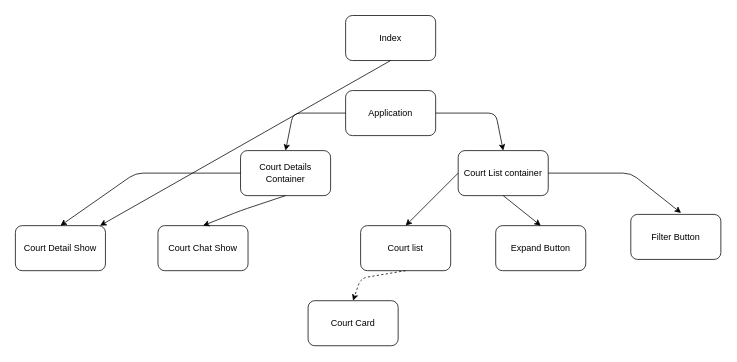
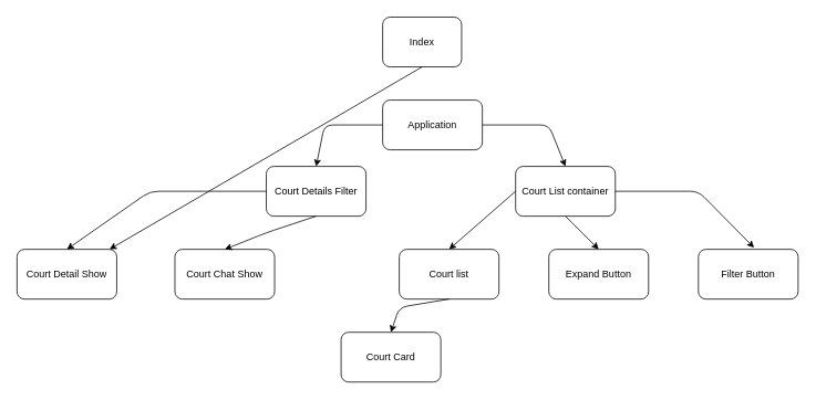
- <mxCell id="2" value="Index" style="rounded=1;whiteSpace=wrap;html=1;" vertex="1" parent="1"><mxGeometry x="460" y="20" width="120" height="60" as="geometry" /></mxCell>
+ <mxCell id="2" value="Index" style="rounded=1;whiteSpace=wrap;html=1;" vertex="1" parent="1"><mxGeometry x="460" y="20" width="95" height="60" as="geometry" /></mxCell>
- <mxCell id="4" value="Court Details Container" style="rounded=1;whiteSpace=wrap;html=1;" vertex="1" parent="1"><mxGeometry x="320" y="200" width="120" height="60" as="geometry" /></mxCell>
+ <mxCell id="4" value="Court Details Filter" style="rounded=1;whiteSpace=wrap;html=1;" vertex="1" parent="1"><mxGeometry x="320" y="200" width="120" height="60" as="geometry" /></mxCell>
- <mxCell id="5" value="Court List container" style="rounded=1;whiteSpace=wrap;html=1;" vertex="1" parent="1"><mxGeometry x="610" y="200" width="120" height="60" as="geometry" /></mxCell>
+ <mxCell id="5" value="Court List container" style="rounded=1;whiteSpace=wrap;html=1;" vertex="1" parent="1"><mxGeometry x="620" y="200" width="120" height="60" as="geometry" /></mxCell>
- <mxCell id="10" value="Filter Button" style="rounded=1;whiteSpace=wrap;html=1;" vertex="1" parent="1"><mxGeometry x="840" y="285" width="120" height="60" as="geometry" /></mxCell>
+ <mxCell id="10" value="Filter Button" style="rounded=1;whiteSpace=wrap;html=1;" vertex="1" parent="1"><mxGeometry x="840" y="300" width="120" height="60" as="geometry" /></mxCell>
- <mxCell id="20" value="" style="endArrow=classic;html=1;exitX=0.5;exitY=1;exitDx=0;exitDy=0;entryX=0.5;entryY=0;entryDx=0;entryDy=0;dashed=1;" edge="1" parent="1" source="8" target="11"><mxGeometry width="50" height="50" relative="1" as="geometry"><mxPoint x="20" y="610" as="sourcePoint" /><mxPoint x="70" y="560" as="targetPoint" /><Array as="points"><mxPoint x="480" y="370" /></Array></mxGeometry></mxCell>
+ <mxCell id="20" value="" style="endArrow=classic;html=1;exitX=0.5;exitY=1;exitDx=0;exitDy=0;entryX=0.5;entryY=0;entryDx=0;entryDy=0;" edge="1" parent="1" source="8" target="11"><mxGeometry width="50" height="50" relative="1" as="geometry"><mxPoint x="20" y="610" as="sourcePoint" /><mxPoint x="70" y="560" as="targetPoint" /><Array as="points"><mxPoint x="480" y="370" /></Array></mxGeometry></mxCell>
